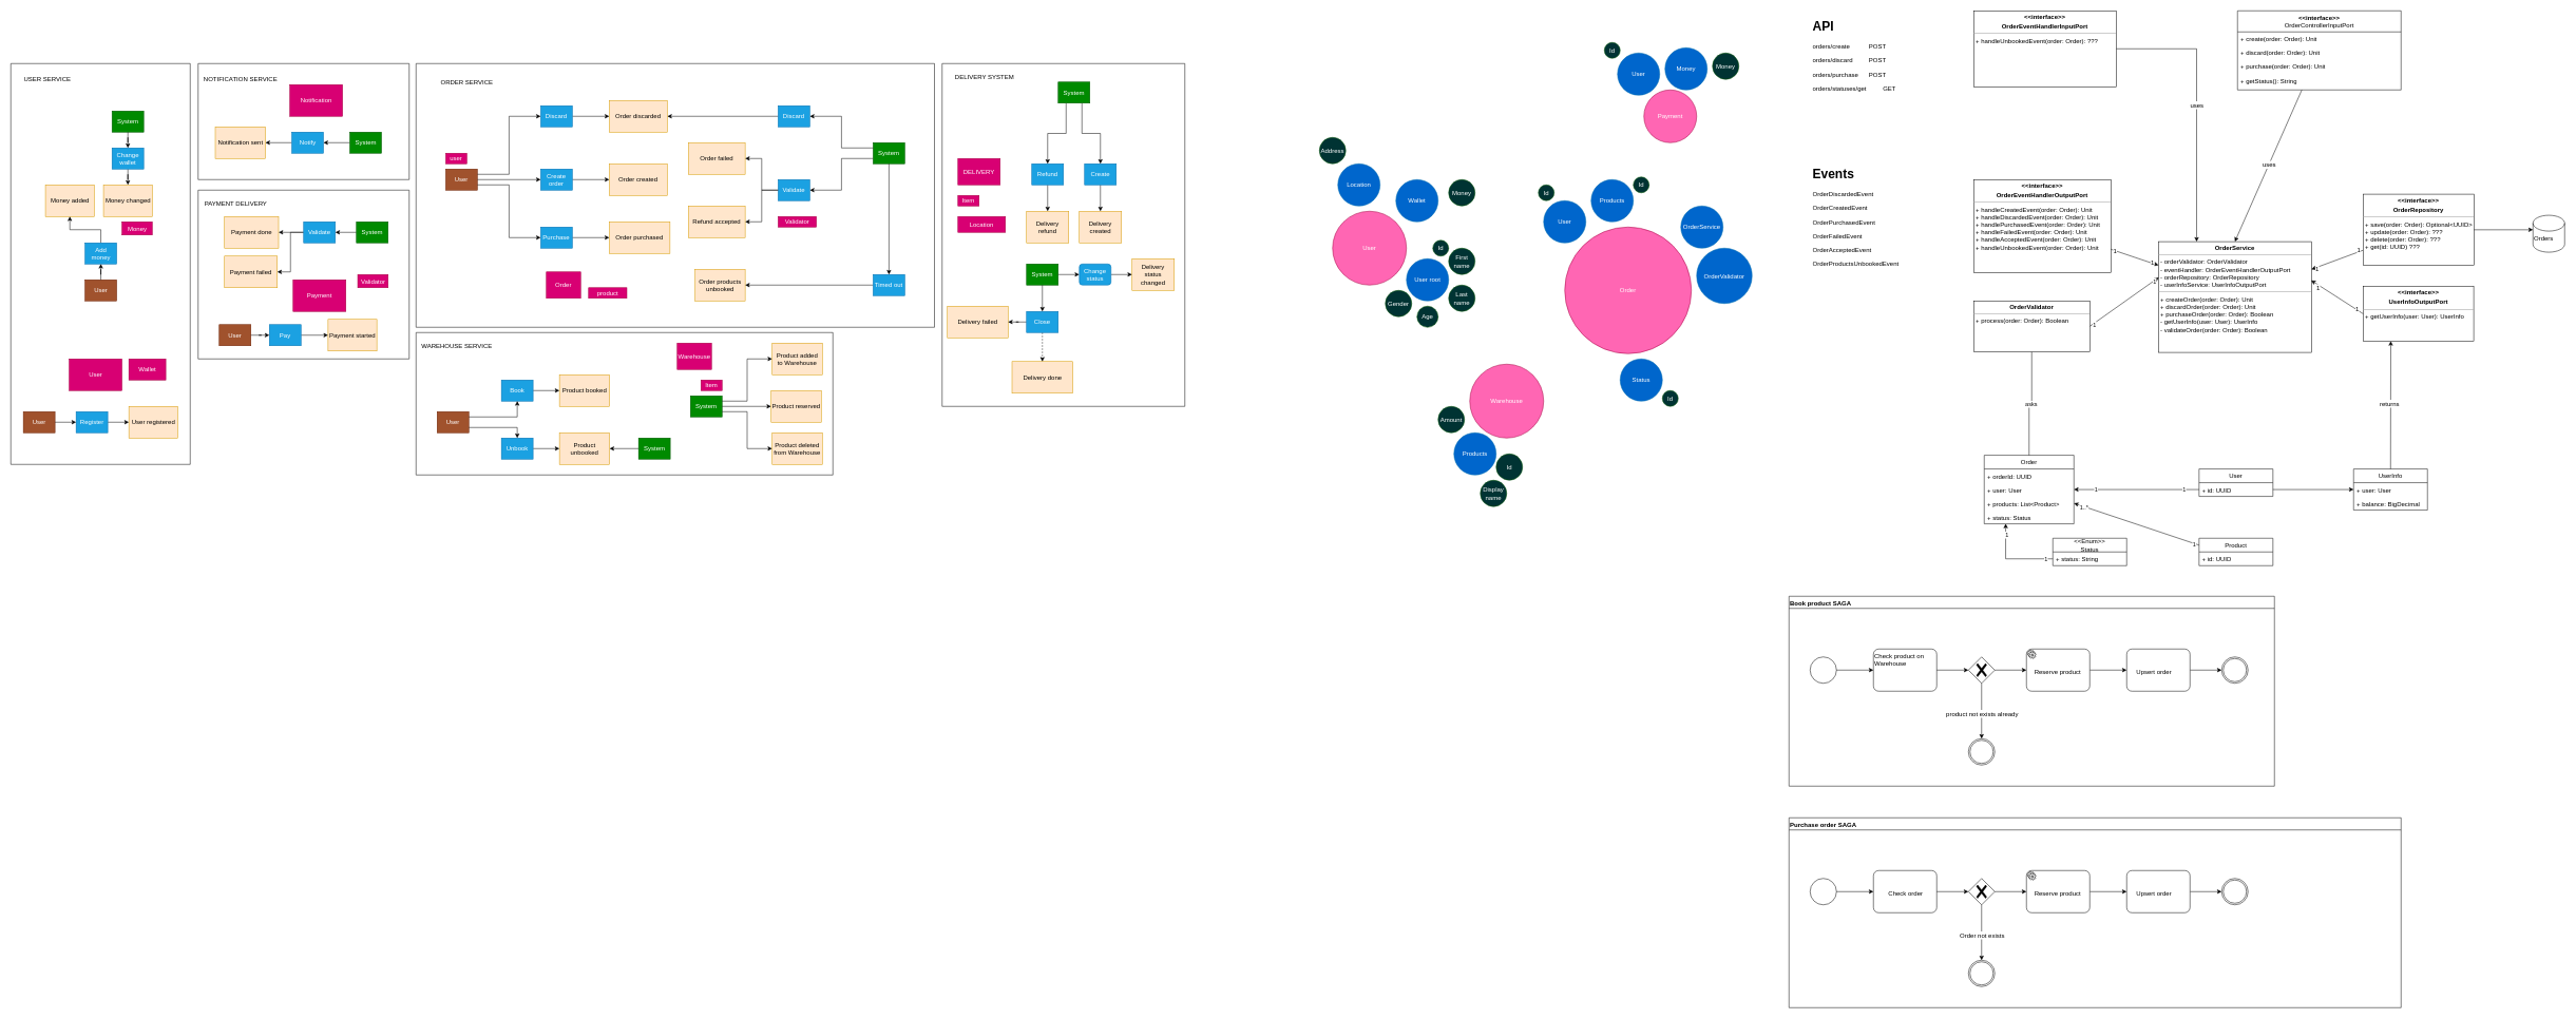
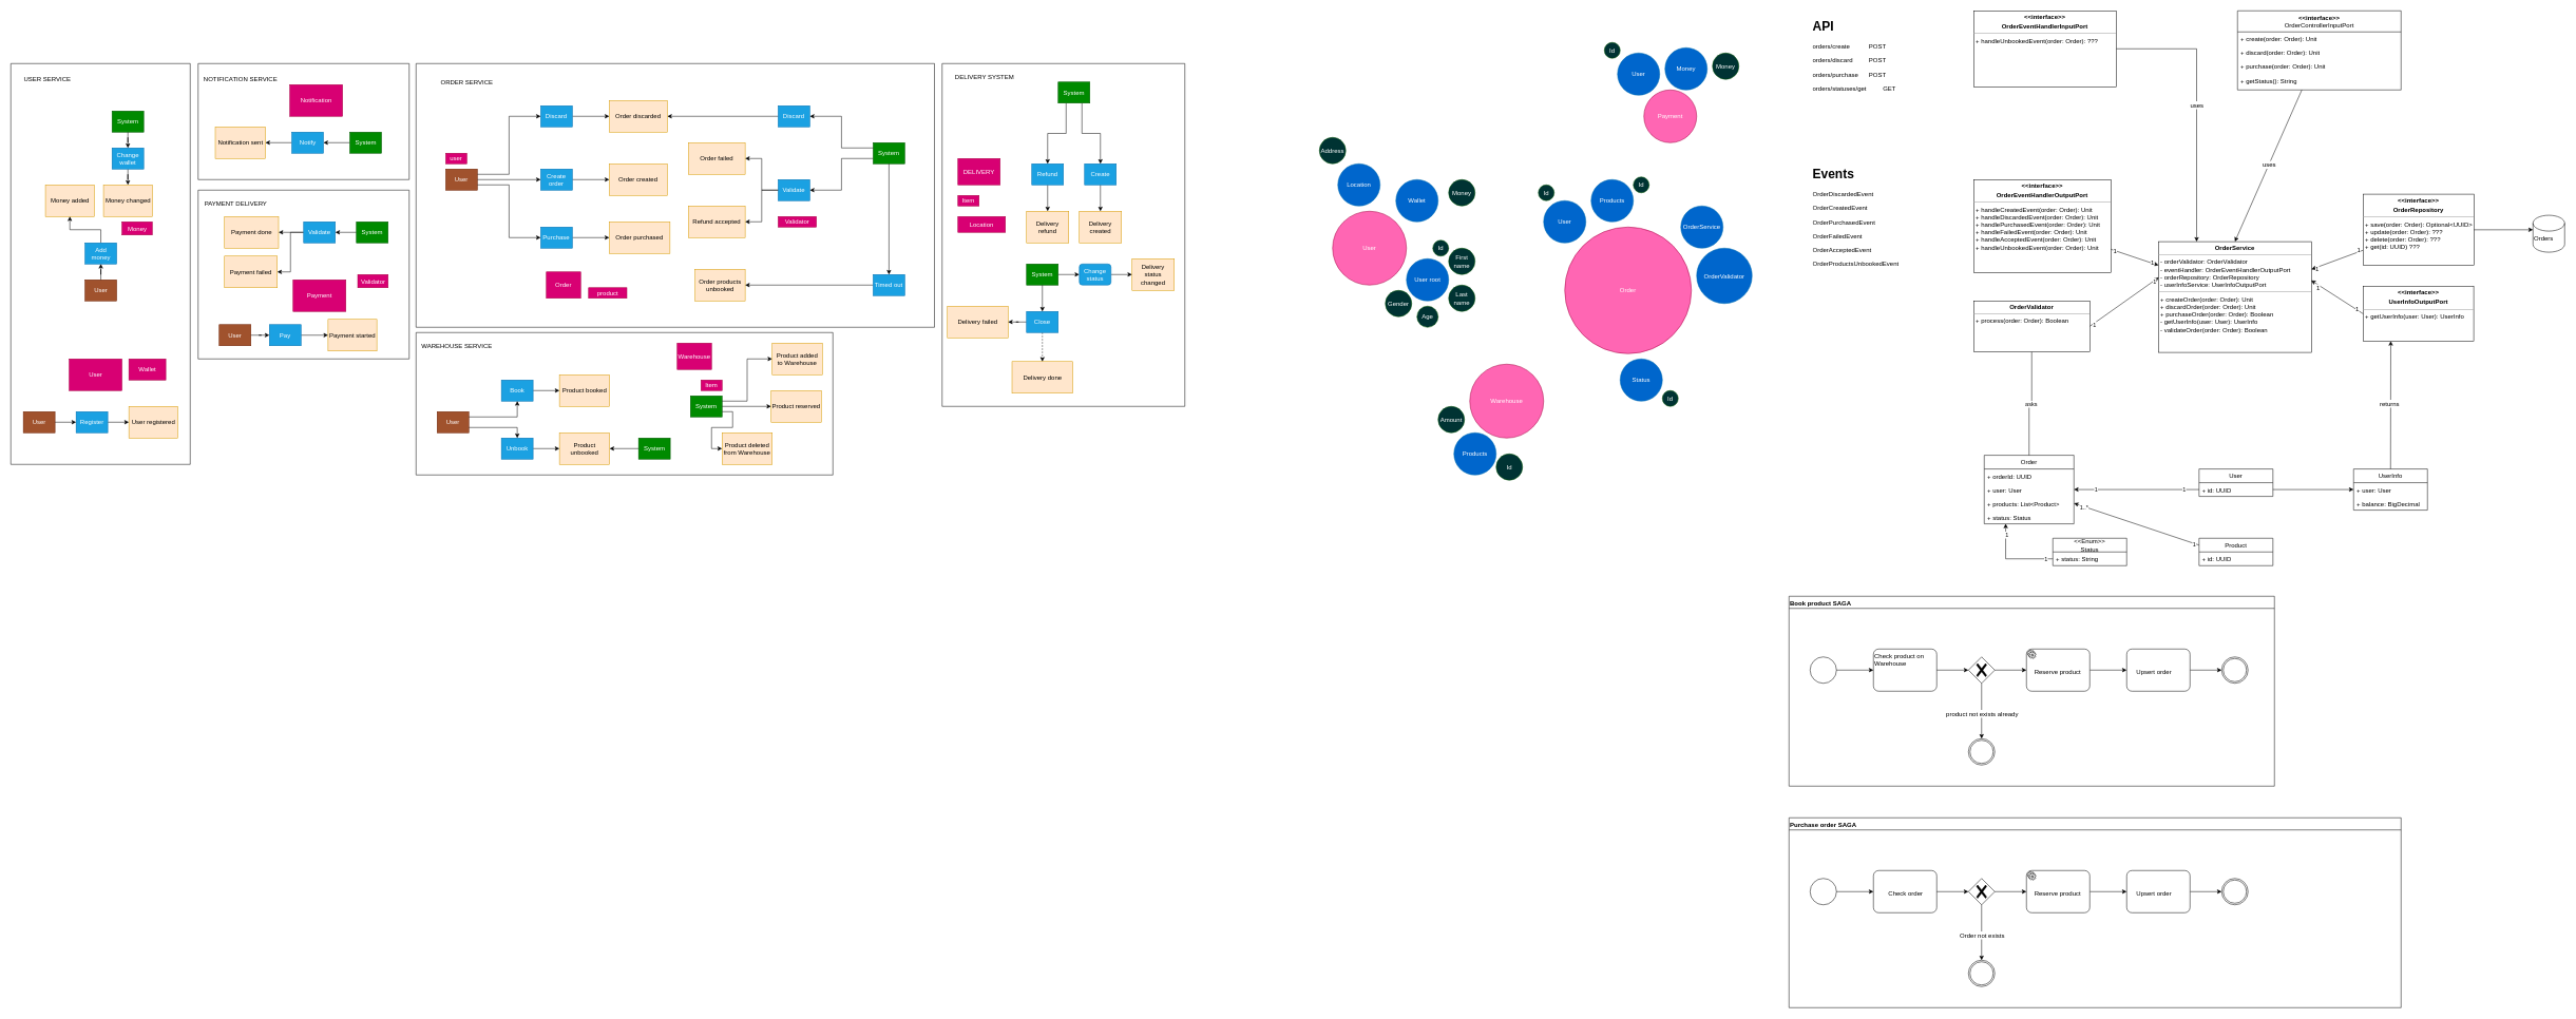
- <mxCell id="60" value="Product&amp;nbsp;deleted&lt;br&gt;from Warehouse" style="html=1;whiteSpace=wrap;fillColor=#ffe6cc;strokeColor=#d79b00;" parent="55" vertex="1"><mxGeometry x="675" y="190" width="95" height="60" as="geometry" /></mxCell>
+ <mxCell id="60" value="Product&amp;nbsp;deleted&lt;br&gt;from Warehouse" style="html=1;whiteSpace=wrap;fillColor=#ffe6cc;strokeColor=#d79b00;" parent="55" vertex="1"><mxGeometry x="580" y="190" width="95" height="60" as="geometry" /></mxCell>
- <mxCell id="144" value="Display name" style="ellipse;whiteSpace=wrap;html=1;fillColor=#003333;fontColor=#ffffff;strokeColor=#005700;" parent="1" vertex="1"><mxGeometry x="2805" y="910" width="50" height="50" as="geometry" /></mxCell>
